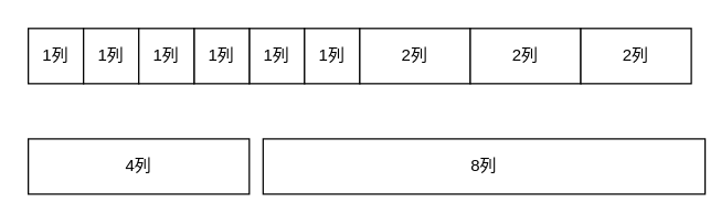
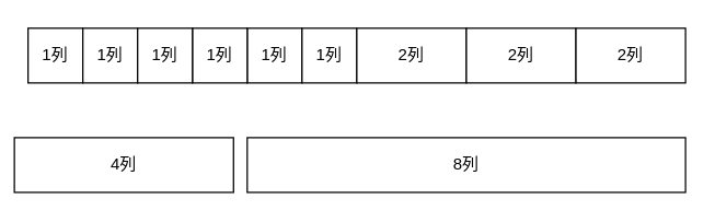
- <mxCell id="11" value="4列" style="rounded=0;whiteSpace=wrap;html=1;" vertex="1" parent="1"><mxGeometry x="20" y="100" width="160" height="40" as="geometry" /></mxCell>
+ <mxCell id="11" value="4列" style="rounded=0;whiteSpace=wrap;html=1;" vertex="1" parent="1"><mxGeometry x="10" y="100" width="160" height="40" as="geometry" /></mxCell>
- <mxCell id="12" value="8列" style="rounded=0;whiteSpace=wrap;html=1;" vertex="1" parent="1"><mxGeometry x="190" y="100" width="320" height="40" as="geometry" /></mxCell>
+ <mxCell id="12" value="8列" style="rounded=0;whiteSpace=wrap;html=1;" vertex="1" parent="1"><mxGeometry x="180" y="100" width="320" height="40" as="geometry" /></mxCell>
